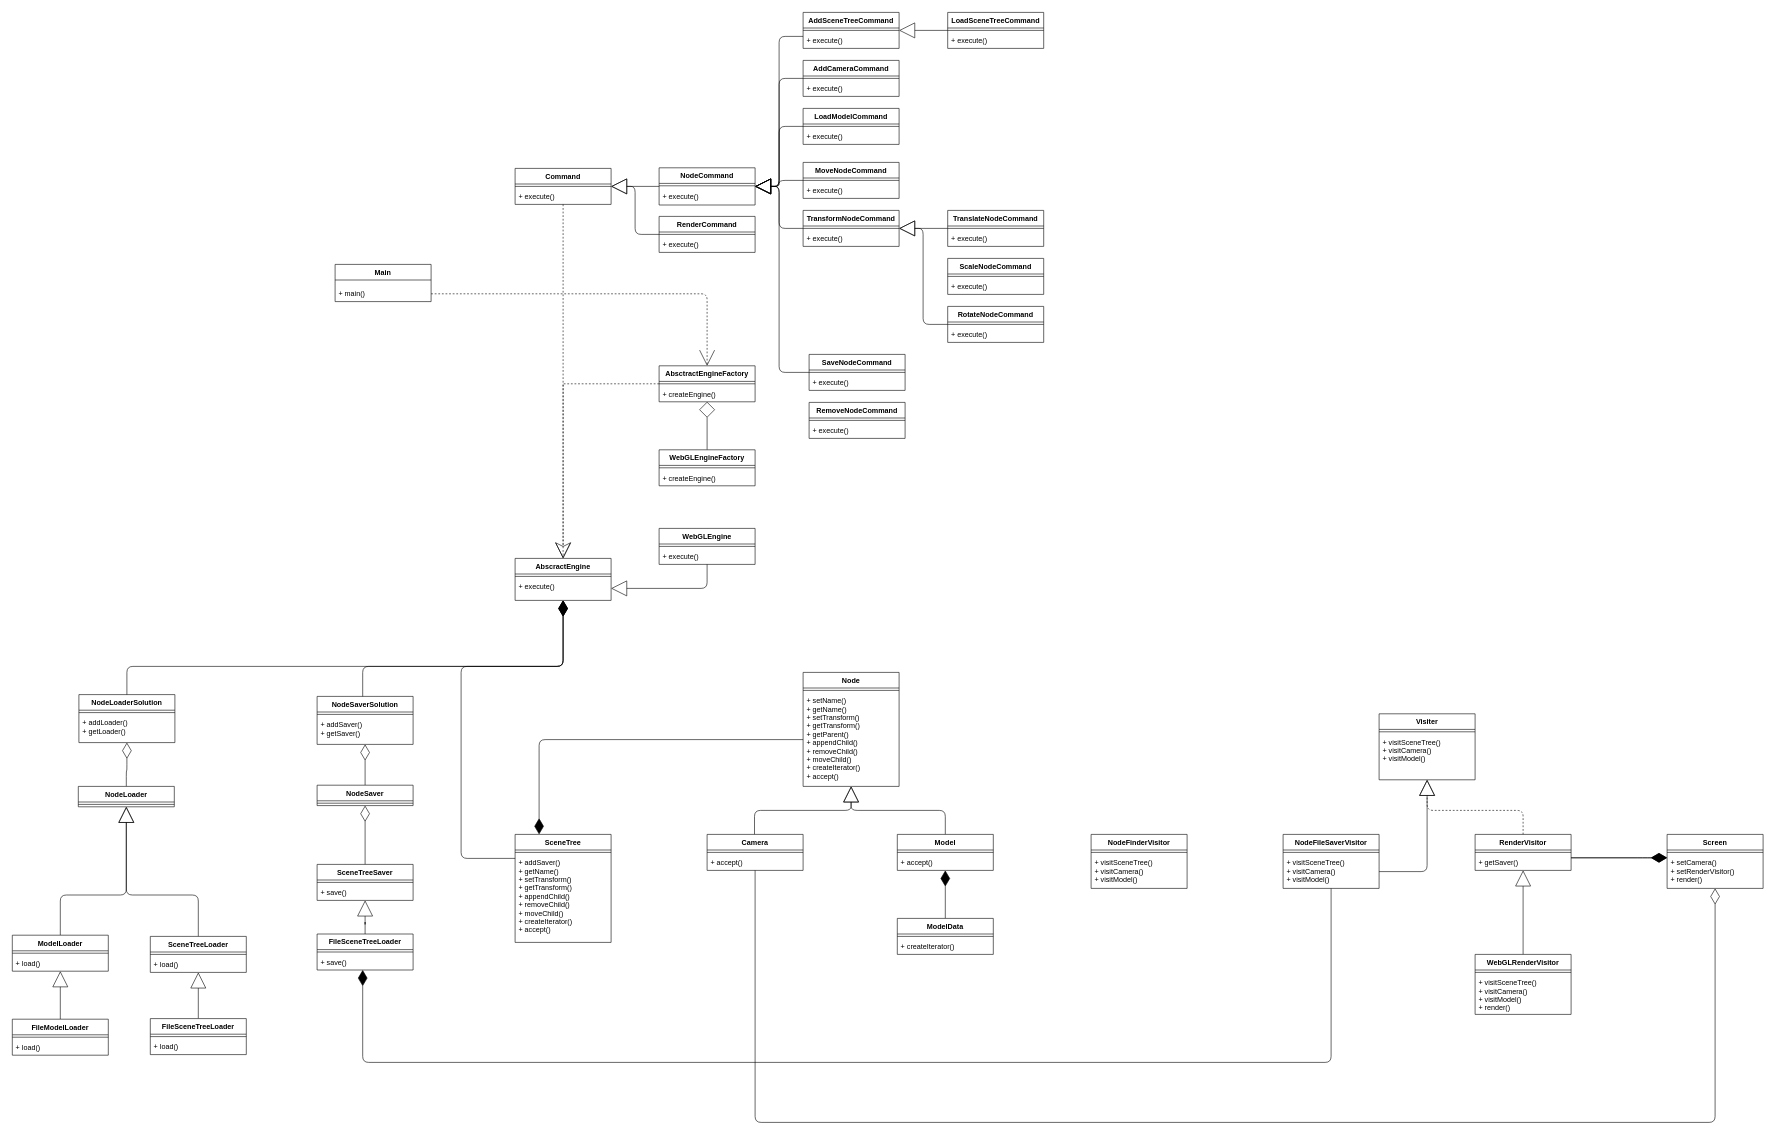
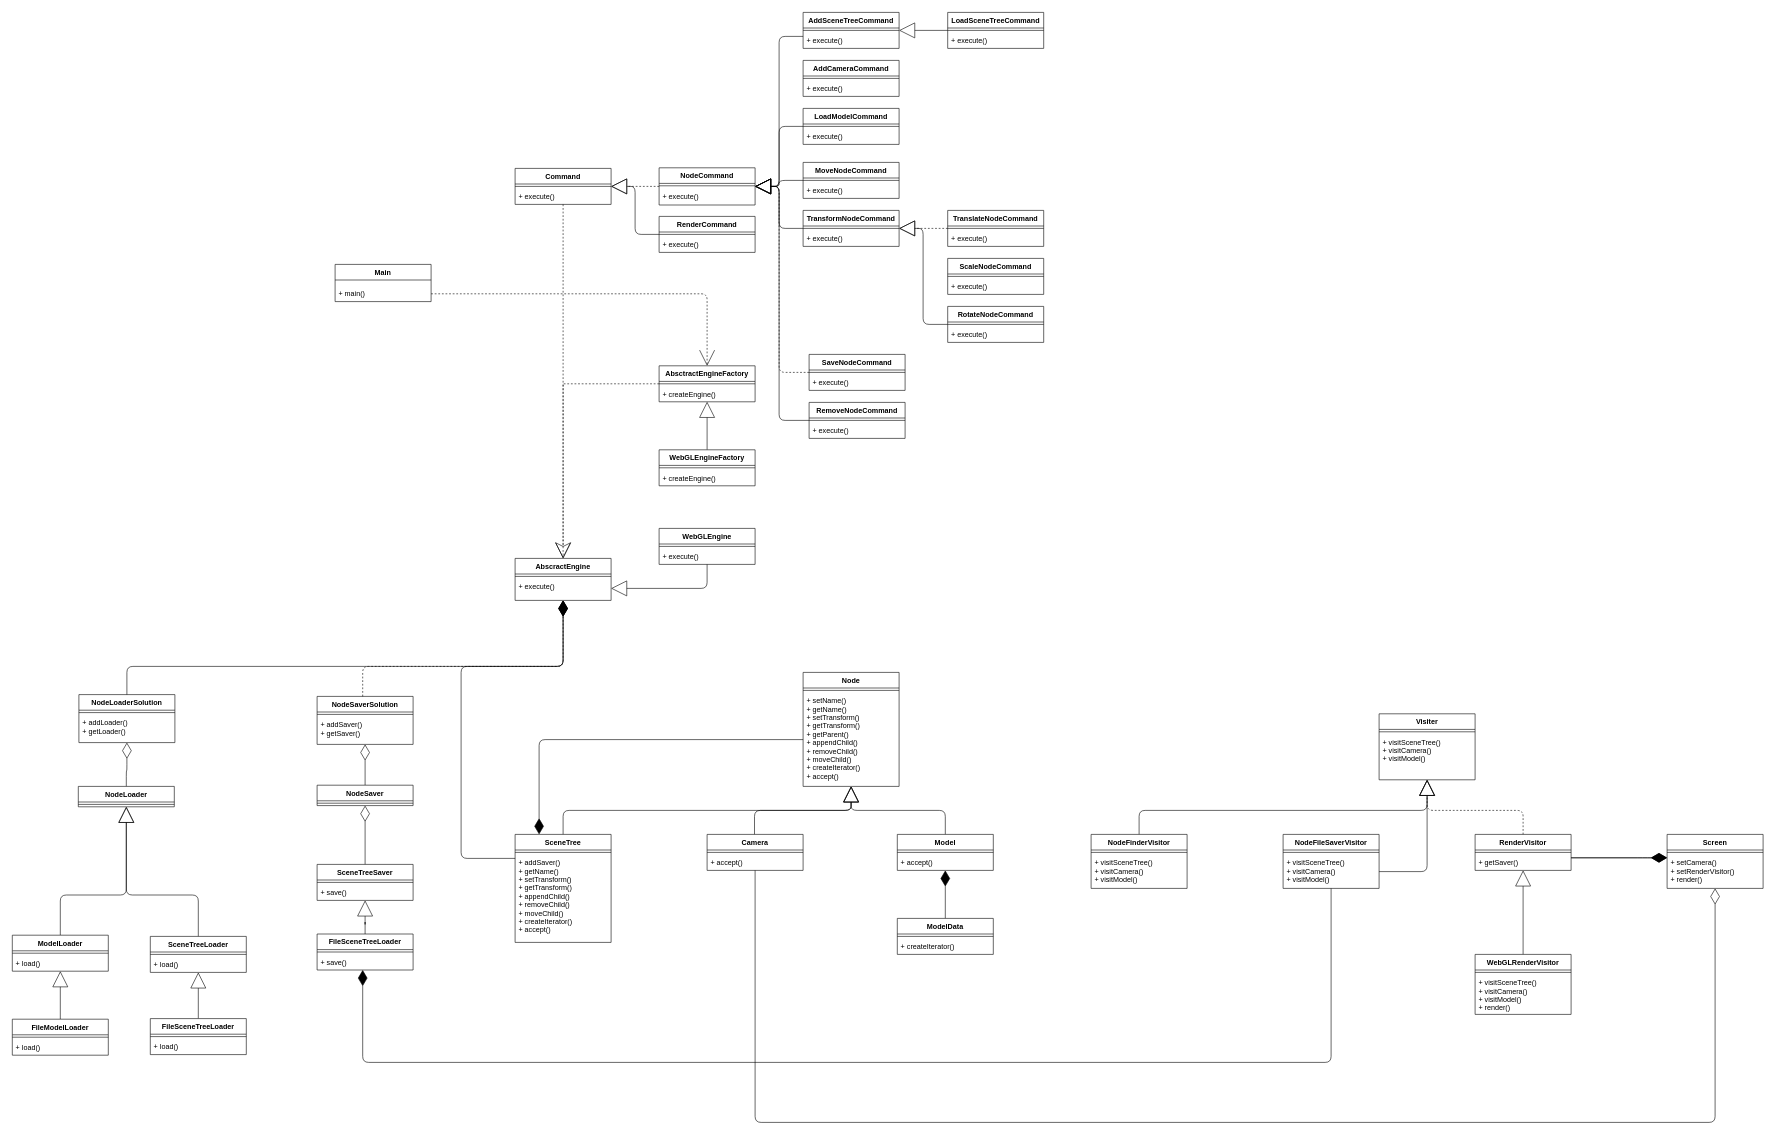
- <mxCell id="63" style="edgeStyle=orthogonalEdgeStyle;rounded=1;orthogonalLoop=1;jettySize=auto;html=1;endArrow=block;endFill=0;endSize=24;" parent="1" source="64" target="47" edge="1"><mxGeometry relative="1" as="geometry"><Array as="points"><mxPoint x="1298" y="130" /><mxPoint x="1298" y="310" /></Array></mxGeometry></mxCell>
- <mxCell id="54" style="edgeStyle=orthogonalEdgeStyle;rounded=1;orthogonalLoop=1;jettySize=auto;html=1;endArrow=block;endFill=0;endSize=24;" parent="1" source="47" target="44" edge="1"><mxGeometry relative="1" as="geometry"><Array as="points" /></mxGeometry></mxCell>
+ <mxCell id="54" style="edgeStyle=orthogonalEdgeStyle;rounded=1;orthogonalLoop=1;jettySize=auto;html=1;endArrow=block;endFill=0;endSize=24;dashed=1;" parent="1" source="47" target="44" edge="1"><mxGeometry relative="1" as="geometry"><Array as="points" /></mxGeometry></mxCell>
- <mxCell id="68" style="edgeStyle=orthogonalEdgeStyle;rounded=1;orthogonalLoop=1;jettySize=auto;html=1;endArrow=block;endFill=0;endSize=24;" parent="1" source="69" target="56" edge="1"><mxGeometry relative="1" as="geometry" /></mxCell>
+ <mxCell id="68" style="edgeStyle=orthogonalEdgeStyle;rounded=1;orthogonalLoop=1;jettySize=auto;html=1;endArrow=block;endFill=0;endSize=24;dashed=1;" parent="1" source="69" target="56" edge="1"><mxGeometry relative="1" as="geometry" /></mxCell>
- <mxCell id="90" style="edgeStyle=orthogonalEdgeStyle;rounded=1;orthogonalLoop=1;jettySize=auto;html=1;endArrow=block;endFill=0;endSize=24;" parent="1" source="91" target="47" edge="1"><mxGeometry relative="1" as="geometry"><Array as="points"><mxPoint x="1298" y="620" /><mxPoint x="1298" y="310" /></Array></mxGeometry></mxCell>
+ <mxCell id="90" style="edgeStyle=orthogonalEdgeStyle;rounded=1;orthogonalLoop=1;jettySize=auto;html=1;endArrow=block;endFill=0;endSize=24;dashed=1;" parent="1" source="91" target="47" edge="1"><mxGeometry relative="1" as="geometry"><Array as="points"><mxPoint x="1298" y="620" /><mxPoint x="1298" y="310" /></Array></mxGeometry></mxCell>
+ <mxCell id="59" style="edgeStyle=orthogonalEdgeStyle;rounded=1;orthogonalLoop=1;jettySize=auto;html=1;endArrow=block;endFill=0;endSize=24;" parent="1" source="60" target="47" edge="1"><mxGeometry relative="1" as="geometry"><Array as="points"><mxPoint x="1298" y="700" /><mxPoint x="1298" y="310" /></Array></mxGeometry></mxCell>
- <mxCell id="102" style="edgeStyle=orthogonalEdgeStyle;rounded=0;orthogonalLoop=1;jettySize=auto;html=1;exitX=0.5;exitY=0;exitDx=0;exitDy=0;endArrow=diamond;endFill=0;endSize=24;" parent="1" source="103" target="99" edge="1"><mxGeometry relative="1" as="geometry" /></mxCell>
+ <mxCell id="102" style="edgeStyle=orthogonalEdgeStyle;rounded=0;orthogonalLoop=1;jettySize=auto;html=1;exitX=0.5;exitY=0;exitDx=0;exitDy=0;endArrow=block;endFill=0;endSize=24;" parent="1" source="103" target="99" edge="1"><mxGeometry relative="1" as="geometry" /></mxCell>
- <mxCell id="153" style="edgeStyle=orthogonalEdgeStyle;rounded=1;orthogonalLoop=1;jettySize=auto;html=1;endArrow=diamondThin;endFill=1;endSize=24;" parent="1" source="150" target="36" edge="1"><mxGeometry relative="1" as="geometry"><mxPoint x="604" y="1216" as="sourcePoint" /><Array as="points"><mxPoint x="604" y="1110" /><mxPoint x="938" y="1110" /></Array></mxGeometry></mxCell>
+ <mxCell id="153" style="edgeStyle=orthogonalEdgeStyle;rounded=1;orthogonalLoop=1;jettySize=auto;html=1;endArrow=diamondThin;endFill=1;endSize=24;dashed=1;" parent="1" source="150" target="36" edge="1"><mxGeometry relative="1" as="geometry"><mxPoint x="604" y="1216" as="sourcePoint" /><Array as="points"><mxPoint x="604" y="1110" /><mxPoint x="938" y="1110" /></Array></mxGeometry></mxCell>
+ <mxCell id="6" style="edgeStyle=orthogonalEdgeStyle;rounded=1;orthogonalLoop=1;jettySize=auto;html=1;endArrow=block;endFill=0;startSize=6;strokeWidth=1;endSize=24;exitX=0.5;exitY=0;exitDx=0;exitDy=0;" parent="1" source="8" target="2" edge="1"><mxGeometry relative="1" as="geometry"><mxPoint x="938" y="1391" as="sourcePoint" /><mxPoint x="1098" y="1310" as="targetPoint" /><Array as="points"><mxPoint x="938" y="1350" /><mxPoint x="1418" y="1350" /></Array></mxGeometry></mxCell>
+ <mxCell id="39" style="edgeStyle=orthogonalEdgeStyle;rounded=1;orthogonalLoop=1;jettySize=auto;html=1;endArrow=block;endFill=0;endSize=24;" parent="1" source="40" target="20" edge="1"><mxGeometry relative="1" as="geometry"><Array as="points"><mxPoint x="1898" y="1350" /><mxPoint x="2378" y="1350" /></Array></mxGeometry></mxCell>
